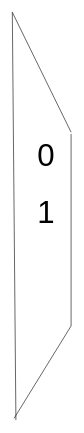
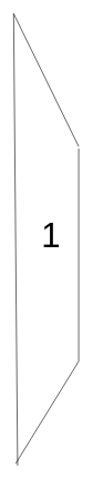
- <mxCell id="4" value="0" style="text;html=1;align=center;verticalAlign=middle;resizable=0;points=[];autosize=1;strokeColor=none;fillColor=none;fontSize=52;" vertex="1" parent="1"><mxGeometry x="52" y="221" width="47" height="74" as="geometry" /></mxCell>
